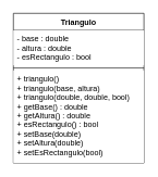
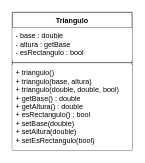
- <mxCell id="3" value="- base : double&#10;- altura : double&#10;- esRectangulo : bool" style="text;strokeColor=none;fillColor=default;align=left;verticalAlign=top;spacingLeft=4;spacingRight=4;overflow=hidden;rotatable=0;points=[[0,0.5],[1,0.5]];portConstraint=eastwest;" vertex="1" parent="2"><mxGeometry y="26" width="200" height="54" as="geometry" /></mxCell>
+ <mxCell id="3" value="- base : double&#10;- altura : getBase&#10;- esRectangulo : bool" style="text;strokeColor=none;fillColor=default;align=left;verticalAlign=top;spacingLeft=4;spacingRight=4;overflow=hidden;rotatable=0;points=[[0,0.5],[1,0.5]];portConstraint=eastwest;" vertex="1" parent="2"><mxGeometry y="26" width="200" height="54" as="geometry" /></mxCell>
